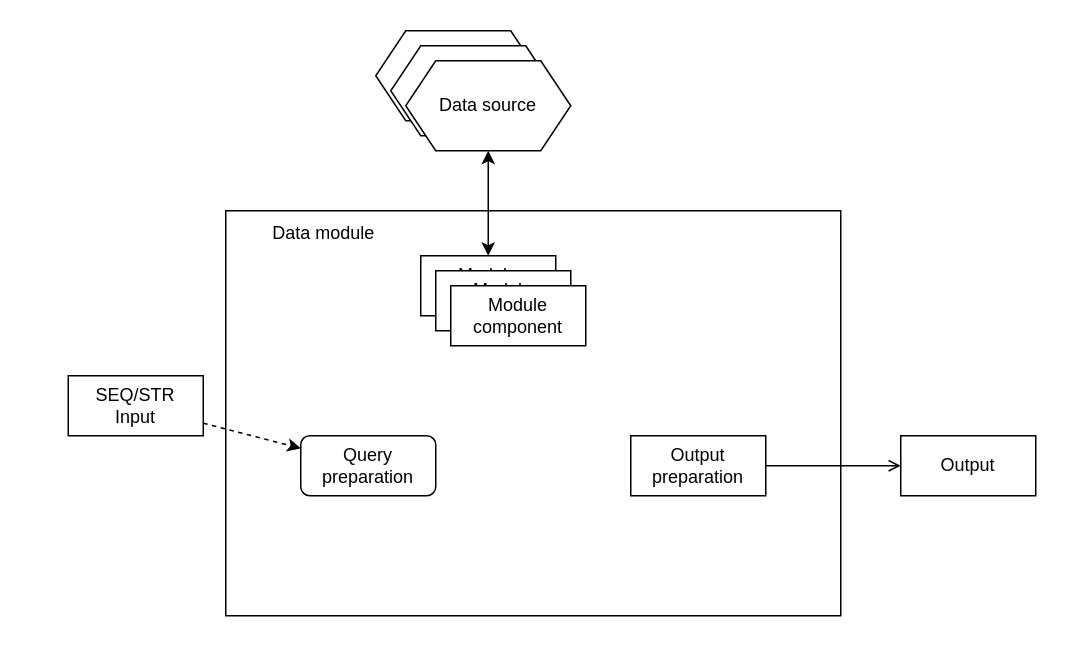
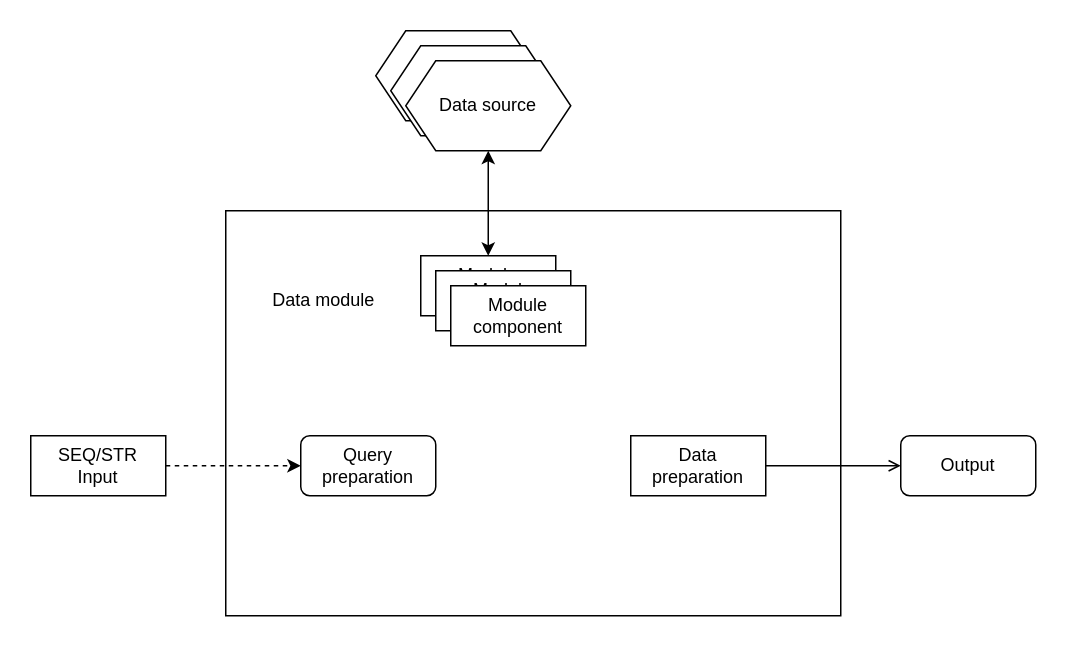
- <mxCell id="11" value="Data module" style="text;html=1;align=center;verticalAlign=middle;resizable=0;points=[];autosize=1;strokeColor=none;fillColor=none;" vertex="1" parent="1"><mxGeometry x="170" y="140" width="90" height="30" as="geometry" /></mxCell>
+ <mxCell id="11" value="Data module" style="text;html=1;align=center;verticalAlign=middle;resizable=0;points=[];autosize=1;strokeColor=none;fillColor=none;" vertex="1" parent="1"><mxGeometry x="170" y="185" width="90" height="30" as="geometry" /></mxCell>
- <mxCell id="3" value="SEQ/STR&lt;div&gt;Input&lt;/div&gt;" style="rounded=0;whiteSpace=wrap;html=1;" parent="1" vertex="1"><mxGeometry x="45" y="250" width="90" height="40" as="geometry" /></mxCell>
+ <mxCell id="3" value="SEQ/STR&lt;div&gt;Input&lt;/div&gt;" style="rounded=0;whiteSpace=wrap;html=1;" parent="1" vertex="1"><mxGeometry x="20" y="290" width="90" height="40" as="geometry" /></mxCell>
- <mxCell id="4" value="Output preparation" style="rounded=0;whiteSpace=wrap;html=1;" vertex="1" parent="1"><mxGeometry x="420" y="290" width="90" height="40" as="geometry" /></mxCell>
+ <mxCell id="4" value="Data preparation" style="rounded=0;whiteSpace=wrap;html=1;" vertex="1" parent="1"><mxGeometry x="420" y="290" width="90" height="40" as="geometry" /></mxCell>
- <mxCell id="9" value="Output" style="rounded=0;whiteSpace=wrap;html=1;" vertex="1" parent="1"><mxGeometry x="600" y="290" width="90" height="40" as="geometry" /></mxCell>
+ <mxCell id="9" value="Output" style="whiteSpace=wrap;html=1;rounded=1;" vertex="1" parent="1"><mxGeometry x="600" y="290" width="90" height="40" as="geometry" /></mxCell>
